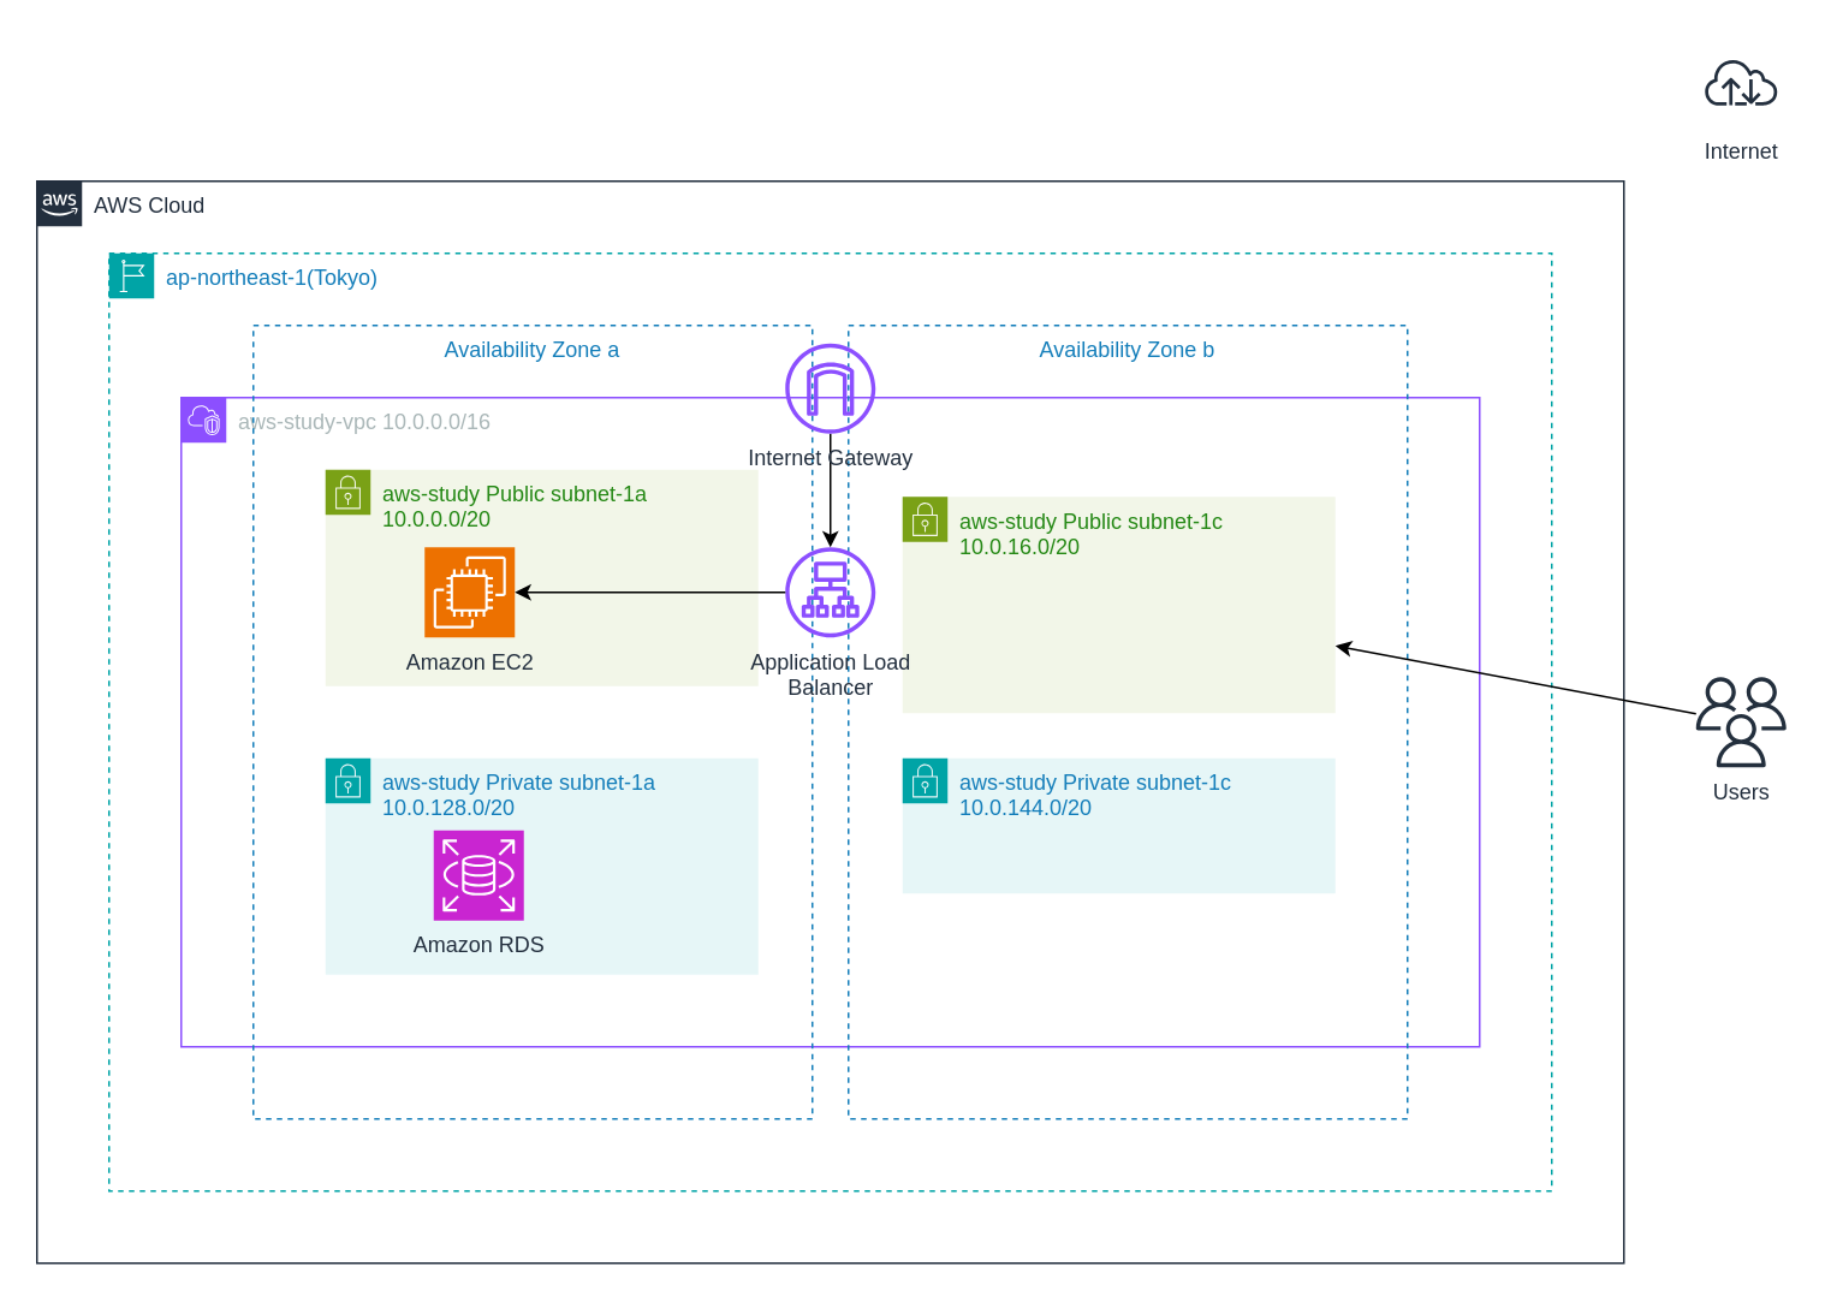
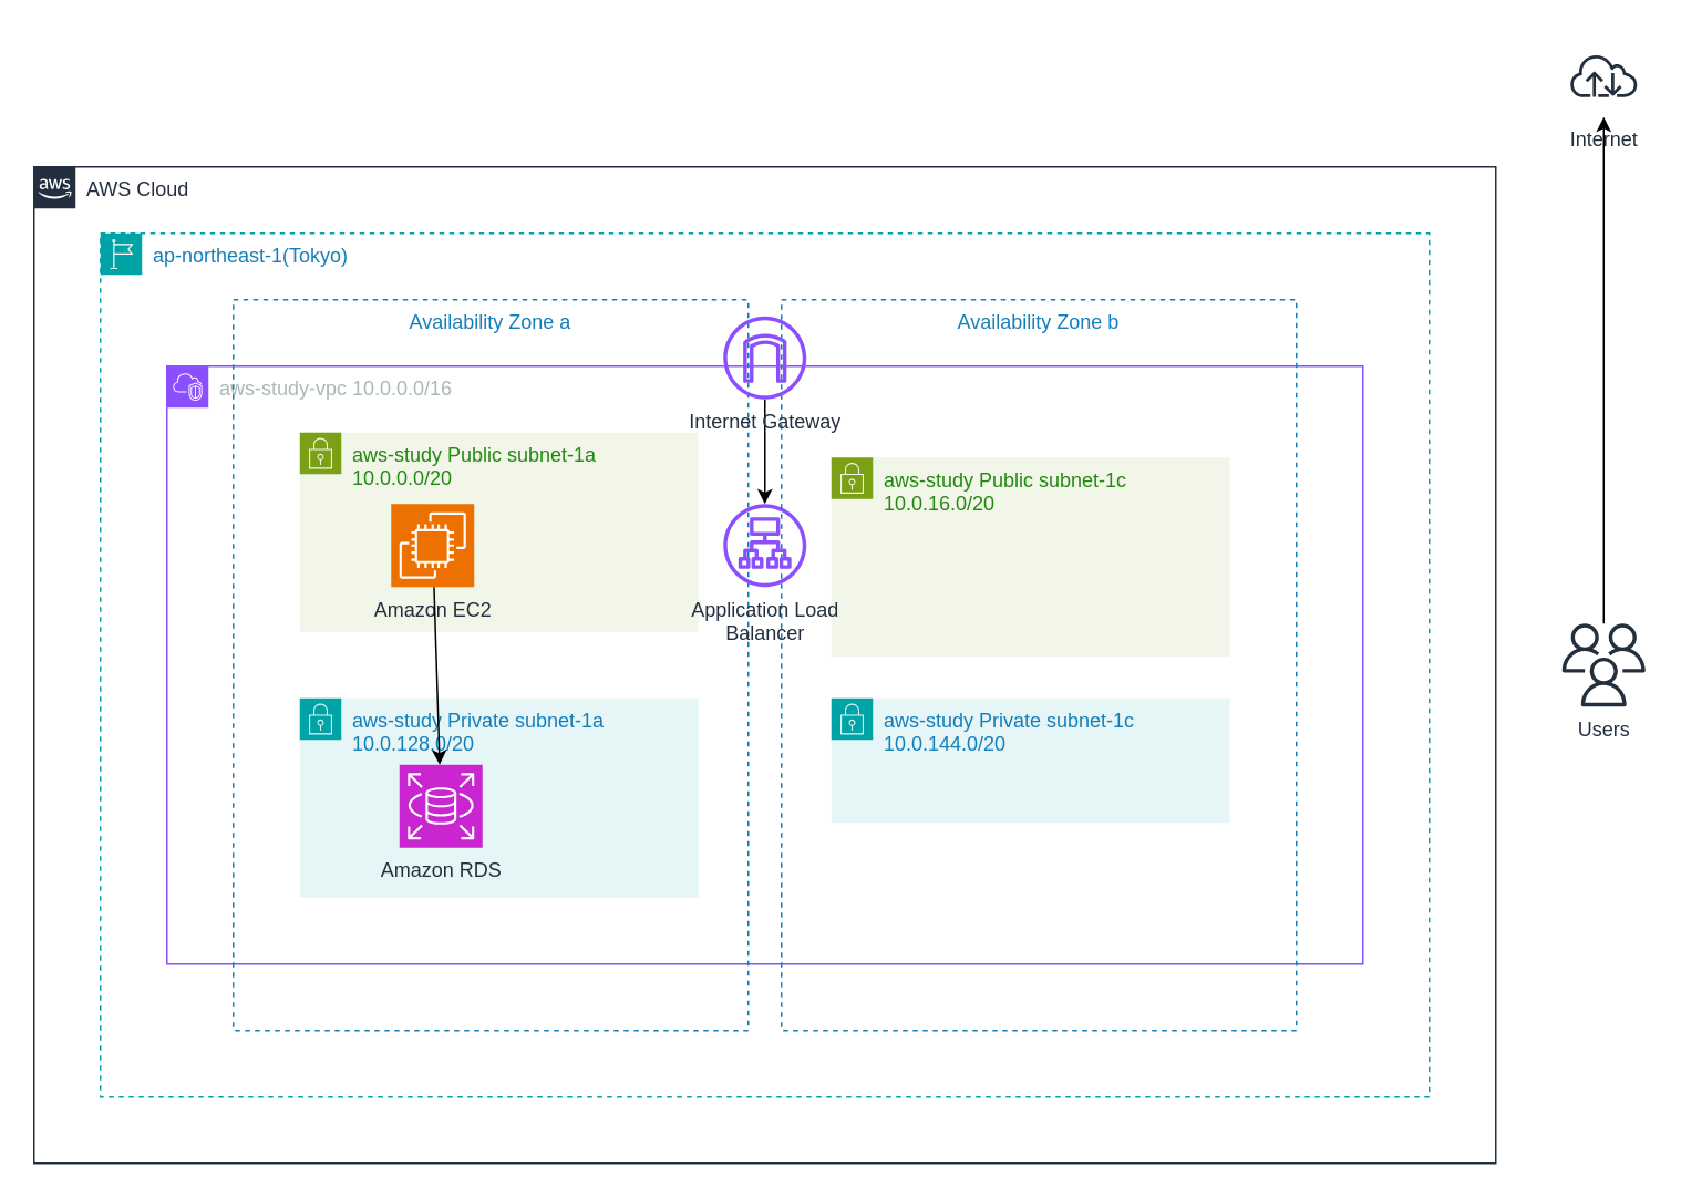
- <mxCell id="16" value="" style="edgeStyle=none;html=1;" edge="1" parent="3" source="14" target="7"><mxGeometry relative="1" as="geometry" /></mxCell>
- <mxCell id="19" style="edgeStyle=none;html=1;" edge="1" parent="1" source="20" target="12"><mxGeometry relative="1" as="geometry" /></mxCell>
+ <mxCell id="19" style="edgeStyle=none;html=1;" edge="1" parent="1" source="20" target="18"><mxGeometry relative="1" as="geometry" /></mxCell>
+ <mxCell id="10" value="" style="edgeStyle=none;html=1;" edge="1" parent="4" source="7" target="9"><mxGeometry relative="1" as="geometry" /></mxCell>
